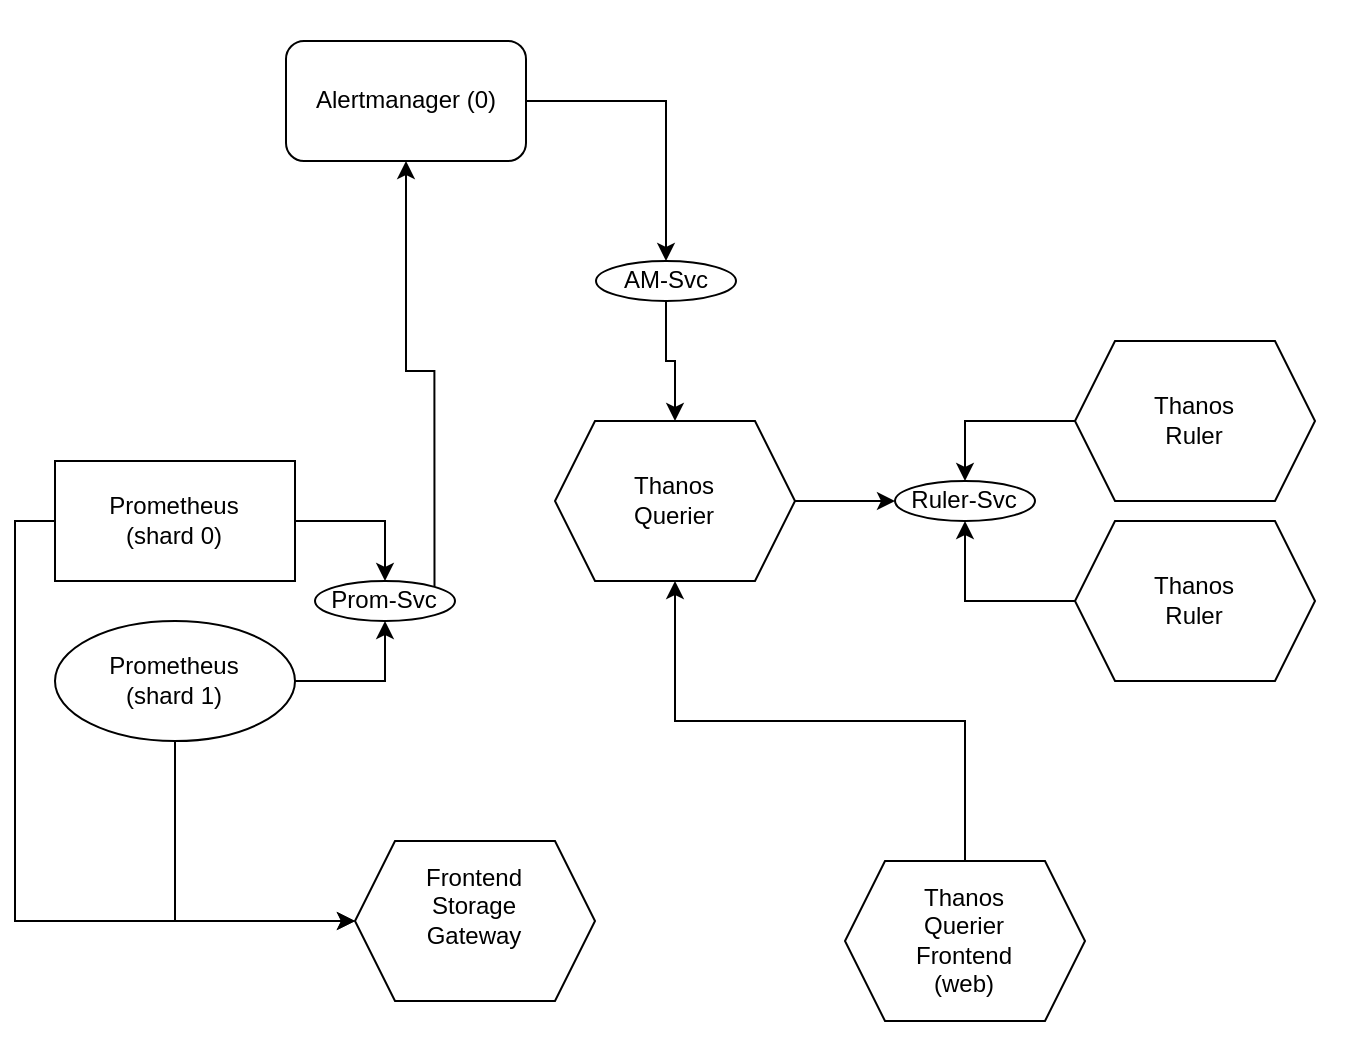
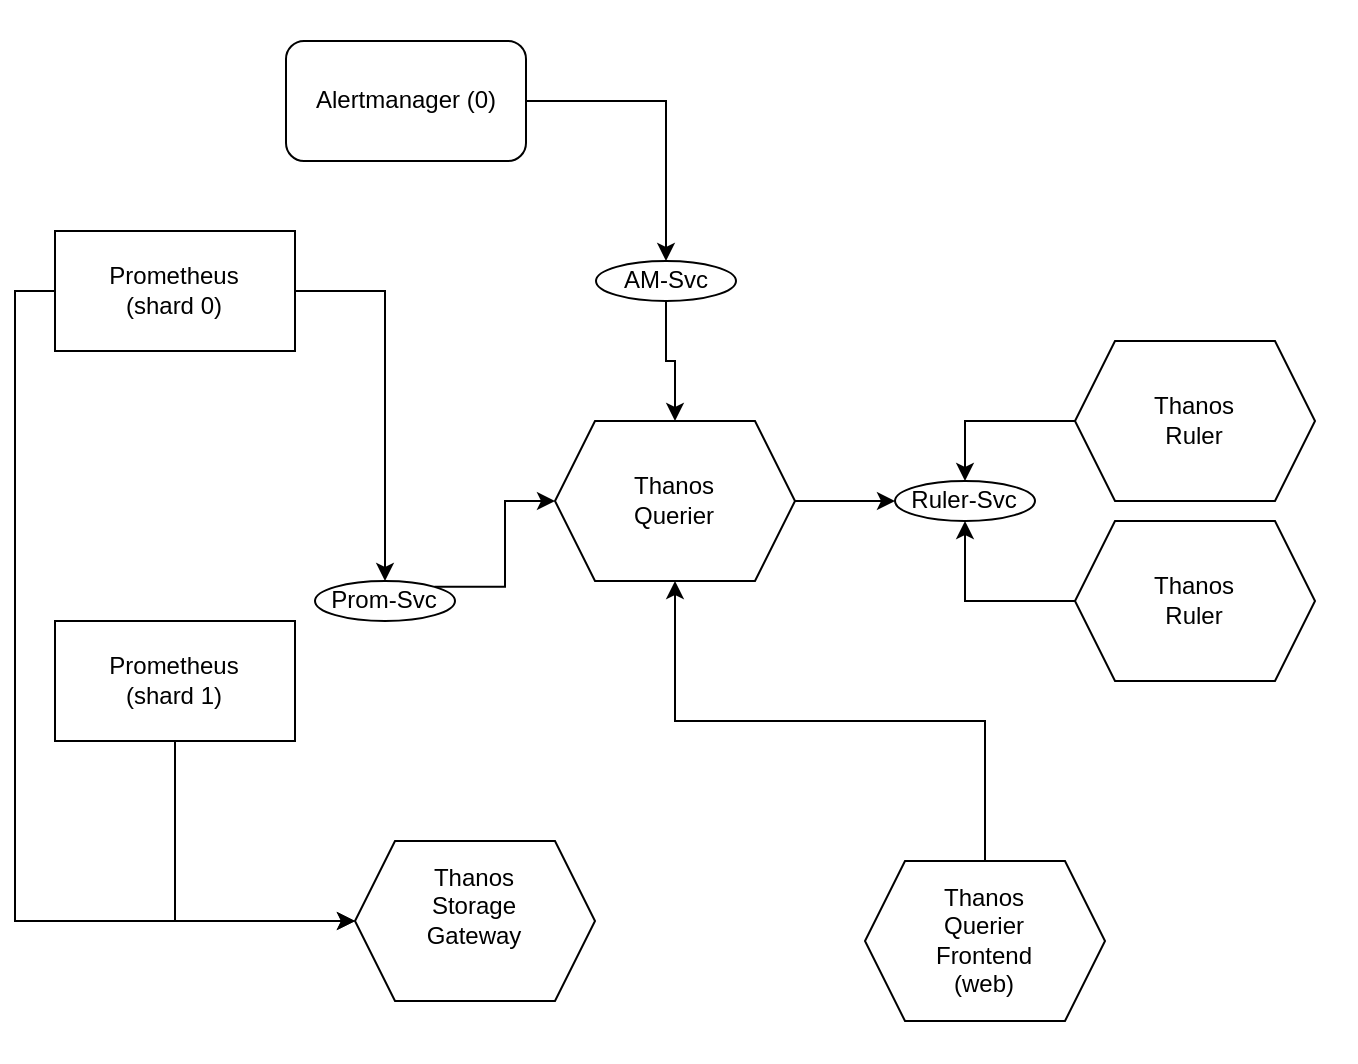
- <mxCell id="21" style="edgeStyle=orthogonalEdgeStyle;rounded=0;orthogonalLoop=1;jettySize=auto;html=1;exitX=1;exitY=0;exitDx=0;exitDy=0;" edge="1" parent="1" source="22" target="9"><mxGeometry relative="1" as="geometry" /></mxCell>
+ <mxCell id="21" style="edgeStyle=orthogonalEdgeStyle;rounded=0;orthogonalLoop=1;jettySize=auto;html=1;exitX=1;exitY=0;exitDx=0;exitDy=0;" edge="1" parent="1" source="22" target="13"><mxGeometry relative="1" as="geometry" /></mxCell>
- <mxCell id="4" value="Prometheus&lt;br&gt;(shard 0)" style="rounded=0;whiteSpace=wrap;html=1;" vertex="1" parent="1"><mxGeometry x="20" y="230" width="120" height="60" as="geometry" /></mxCell>
+ <mxCell id="4" value="Prometheus&lt;br&gt;(shard 0)" style="rounded=0;whiteSpace=wrap;html=1;" vertex="1" parent="1"><mxGeometry x="20" y="115" width="120" height="60" as="geometry" /></mxCell>
- <mxCell id="7" value="Prometheus&lt;br&gt;(shard 1)" style="ellipse;whiteSpace=wrap;html=1;" vertex="1" parent="1"><mxGeometry x="20" y="310" width="120" height="60" as="geometry" /></mxCell>
+ <mxCell id="7" value="Prometheus&lt;br&gt;(shard 1)" style="rounded=0;whiteSpace=wrap;html=1;" vertex="1" parent="1"><mxGeometry x="20" y="310" width="120" height="60" as="geometry" /></mxCell>
- <mxCell id="5" style="edgeStyle=orthogonalEdgeStyle;rounded=0;orthogonalLoop=1;jettySize=auto;html=1;entryX=0.5;entryY=1;entryDx=0;entryDy=0;" edge="1" parent="1" source="7" target="22"><mxGeometry relative="1" as="geometry"><mxPoint x="170" y="310" as="targetPoint" /></mxGeometry></mxCell>
- <mxCell id="20" value="&lt;div&gt;Frontend&lt;/div&gt;&lt;div&gt;Storage&lt;br&gt;Gateway&lt;/div&gt;&lt;div&gt;&lt;br&gt;&lt;/div&gt;" style="shape=hexagon;perimeter=hexagonPerimeter2;whiteSpace=wrap;html=1;fixedSize=1;" vertex="1" parent="1"><mxGeometry x="170" y="420" width="120" height="80" as="geometry" /></mxCell>
+ <mxCell id="20" value="&lt;div&gt;Thanos&lt;/div&gt;&lt;div&gt;Storage&lt;br&gt;Gateway&lt;/div&gt;&lt;div&gt;&lt;br&gt;&lt;/div&gt;" style="shape=hexagon;perimeter=hexagonPerimeter2;whiteSpace=wrap;html=1;fixedSize=1;" vertex="1" parent="1"><mxGeometry x="170" y="420" width="120" height="80" as="geometry" /></mxCell>
- <mxCell id="15" value="&lt;div&gt;Thanos&lt;/div&gt;&lt;div&gt;Querier&lt;br&gt;&lt;/div&gt;Frontend&lt;br&gt;(web)" style="shape=hexagon;perimeter=hexagonPerimeter2;whiteSpace=wrap;html=1;fixedSize=1;" vertex="1" parent="1"><mxGeometry x="415" y="430" width="120" height="80" as="geometry" /></mxCell>
+ <mxCell id="15" value="&lt;div&gt;Thanos&lt;/div&gt;&lt;div&gt;Querier&lt;br&gt;&lt;/div&gt;Frontend&lt;br&gt;(web)" style="shape=hexagon;perimeter=hexagonPerimeter2;whiteSpace=wrap;html=1;fixedSize=1;" vertex="1" parent="1"><mxGeometry x="425" y="430" width="120" height="80" as="geometry" /></mxCell>
